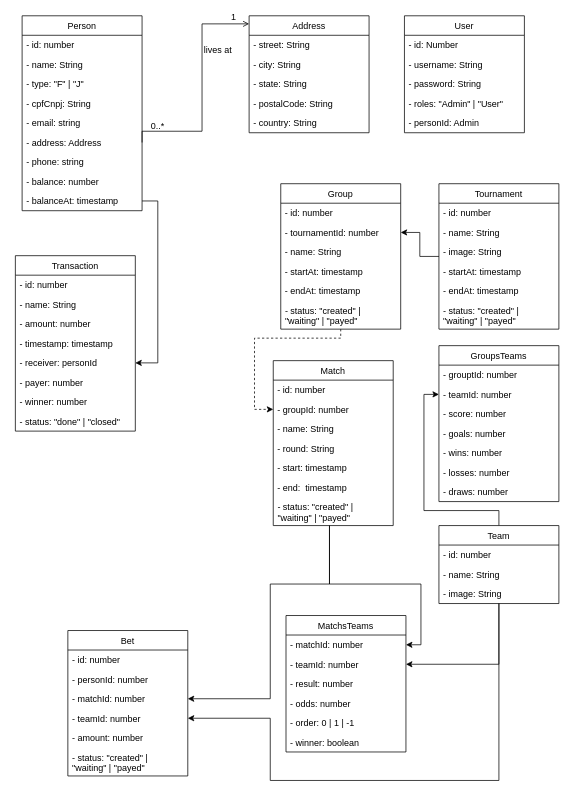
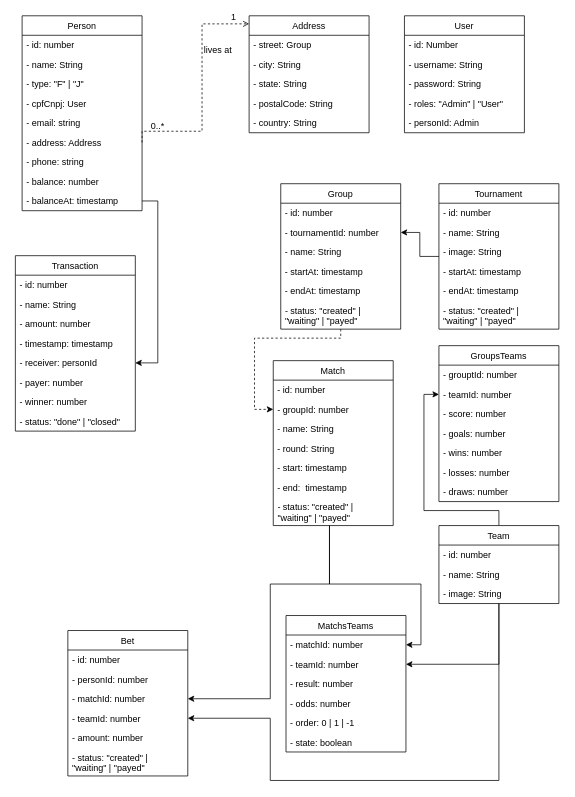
- <mxCell id="23" value="- street: String" style="text;align=left;verticalAlign=top;spacingLeft=4;spacingRight=4;overflow=hidden;rotatable=0;points=[[0,0.5],[1,0.5]];portConstraint=eastwest;" parent="22" vertex="1"><mxGeometry y="26" width="160" height="26" as="geometry" /></mxCell>
+ <mxCell id="23" value="- street: Group" style="text;align=left;verticalAlign=top;spacingLeft=4;spacingRight=4;overflow=hidden;rotatable=0;points=[[0,0.5],[1,0.5]];portConstraint=eastwest;" parent="22" vertex="1"><mxGeometry y="26" width="160" height="26" as="geometry" /></mxCell>
- <mxCell id="28" value="" style="endArrow=open;shadow=0;strokeWidth=1;rounded=0;endFill=1;edgeStyle=orthogonalEdgeStyle;elbow=vertical;exitX=1;exitY=0.5;exitDx=0;exitDy=0;entryX=0;entryY=0.069;entryDx=0;entryDy=0;entryPerimeter=0;strokeColor=default;" parent="1" source="8" target="22" edge="1"><mxGeometry x="0.5" y="41" relative="1" as="geometry"><mxPoint x="239" y="224" as="sourcePoint" /><mxPoint x="399" y="224" as="targetPoint" /><mxPoint x="-40" y="32" as="offset" /><Array as="points"><mxPoint x="189" y="174" /><mxPoint x="269" y="174" /><mxPoint x="269" y="31" /></Array></mxGeometry></mxCell>
+ <mxCell id="28" value="" style="endArrow=open;shadow=0;strokeWidth=1;rounded=0;endFill=1;edgeStyle=orthogonalEdgeStyle;elbow=vertical;exitX=1;exitY=0.5;exitDx=0;exitDy=0;entryX=0;entryY=0.069;entryDx=0;entryDy=0;entryPerimeter=0;strokeColor=default;dashed=1;" parent="1" source="8" target="22" edge="1"><mxGeometry x="0.5" y="41" relative="1" as="geometry"><mxPoint x="239" y="224" as="sourcePoint" /><mxPoint x="399" y="224" as="targetPoint" /><mxPoint x="-40" y="32" as="offset" /><Array as="points"><mxPoint x="189" y="174" /><mxPoint x="269" y="174" /><mxPoint x="269" y="31" /></Array></mxGeometry></mxCell>
- <mxCell id="6" value="- cpfCnpj: String" style="text;align=left;verticalAlign=top;spacingLeft=4;spacingRight=4;overflow=hidden;rotatable=0;points=[[0,0.5],[1,0.5]];portConstraint=eastwest;rounded=0;shadow=0;html=0;" parent="2" vertex="1"><mxGeometry y="104" width="160" height="26" as="geometry" /></mxCell>
+ <mxCell id="6" value="- cpfCnpj: User" style="text;align=left;verticalAlign=top;spacingLeft=4;spacingRight=4;overflow=hidden;rotatable=0;points=[[0,0.5],[1,0.5]];portConstraint=eastwest;rounded=0;shadow=0;html=0;" parent="2" vertex="1"><mxGeometry y="104" width="160" height="26" as="geometry" /></mxCell>
- <mxCell id="85" value="- winner: boolean" style="text;align=left;verticalAlign=top;spacingLeft=4;spacingRight=4;overflow=hidden;rotatable=0;points=[[0,0.5],[1,0.5]];portConstraint=eastwest;" parent="79" vertex="1"><mxGeometry y="156" width="160" height="26" as="geometry" /></mxCell>
+ <mxCell id="85" value="- state: boolean" style="text;align=left;verticalAlign=top;spacingLeft=4;spacingRight=4;overflow=hidden;rotatable=0;points=[[0,0.5],[1,0.5]];portConstraint=eastwest;" parent="79" vertex="1"><mxGeometry y="156" width="160" height="26" as="geometry" /></mxCell>
